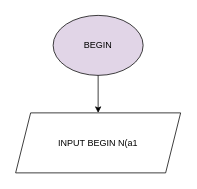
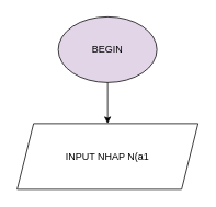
- <mxCell id="3" value="INPUT BEGIN N(a1" style="shape=parallelogram;perimeter=parallelogramPerimeter;whiteSpace=wrap;html=1;fixedSize=1;" vertex="1" parent="1"><mxGeometry x="20" y="150" width="220" height="80" as="geometry" /></mxCell>
+ <mxCell id="3" value="INPUT NHAP N(a1" style="shape=parallelogram;perimeter=parallelogramPerimeter;whiteSpace=wrap;html=1;fixedSize=1;" vertex="1" parent="1"><mxGeometry x="20" y="150" width="220" height="80" as="geometry" /></mxCell>
